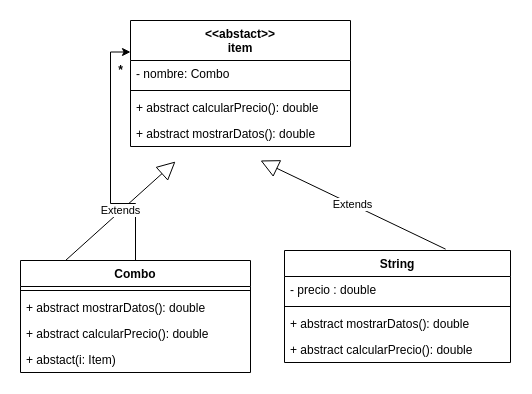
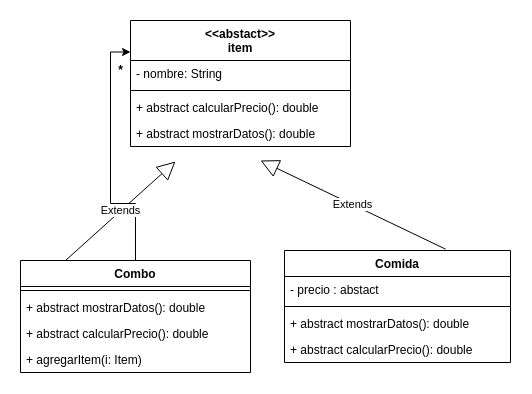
- <mxCell id="14" value="- nombre: Combo " style="text;strokeColor=none;fillColor=none;align=left;verticalAlign=top;spacingLeft=4;spacingRight=4;overflow=hidden;rotatable=0;points=[[0,0.5],[1,0.5]];portConstraint=eastwest;" vertex="1" parent="13"><mxGeometry y="40" width="220" height="26" as="geometry" /></mxCell>
+ <mxCell id="14" value="- nombre: String " style="text;strokeColor=none;fillColor=none;align=left;verticalAlign=top;spacingLeft=4;spacingRight=4;overflow=hidden;rotatable=0;points=[[0,0.5],[1,0.5]];portConstraint=eastwest;" vertex="1" parent="13"><mxGeometry y="40" width="220" height="26" as="geometry" /></mxCell>
- <mxCell id="8" value="String" style="swimlane;fontStyle=1;align=center;verticalAlign=top;childLayout=stackLayout;horizontal=1;startSize=26;horizontalStack=0;resizeParent=1;resizeParentMax=0;resizeLast=0;collapsible=1;marginBottom=0;" vertex="1" parent="1"><mxGeometry x="284" y="250" width="226" height="112" as="geometry" /></mxCell>
+ <mxCell id="8" value="Comida" style="swimlane;fontStyle=1;align=center;verticalAlign=top;childLayout=stackLayout;horizontal=1;startSize=26;horizontalStack=0;resizeParent=1;resizeParentMax=0;resizeLast=0;collapsible=1;marginBottom=0;" vertex="1" parent="1"><mxGeometry x="284" y="250" width="226" height="112" as="geometry" /></mxCell>
- <mxCell id="9" value="- precio : double" style="text;strokeColor=none;fillColor=none;align=left;verticalAlign=top;spacingLeft=4;spacingRight=4;overflow=hidden;rotatable=0;points=[[0,0.5],[1,0.5]];portConstraint=eastwest;" vertex="1" parent="8"><mxGeometry y="26" width="226" height="26" as="geometry" /></mxCell>
+ <mxCell id="9" value="- precio : abstact" style="text;strokeColor=none;fillColor=none;align=left;verticalAlign=top;spacingLeft=4;spacingRight=4;overflow=hidden;rotatable=0;points=[[0,0.5],[1,0.5]];portConstraint=eastwest;" vertex="1" parent="8"><mxGeometry y="26" width="226" height="26" as="geometry" /></mxCell>
- <mxCell id="7" value="+ abstact(i: Item)" style="text;strokeColor=none;fillColor=none;align=left;verticalAlign=top;spacingLeft=4;spacingRight=4;overflow=hidden;rotatable=0;points=[[0,0.5],[1,0.5]];portConstraint=eastwest;" vertex="1" parent="3"><mxGeometry y="86" width="230" height="26" as="geometry" /></mxCell>
+ <mxCell id="7" value="+ agregarItem(i: Item)" style="text;strokeColor=none;fillColor=none;align=left;verticalAlign=top;spacingLeft=4;spacingRight=4;overflow=hidden;rotatable=0;points=[[0,0.5],[1,0.5]];portConstraint=eastwest;" vertex="1" parent="3"><mxGeometry y="86" width="230" height="26" as="geometry" /></mxCell>
